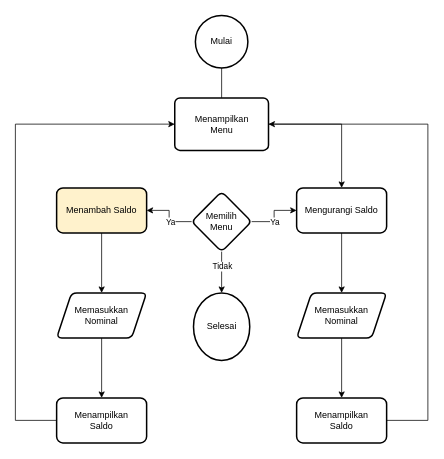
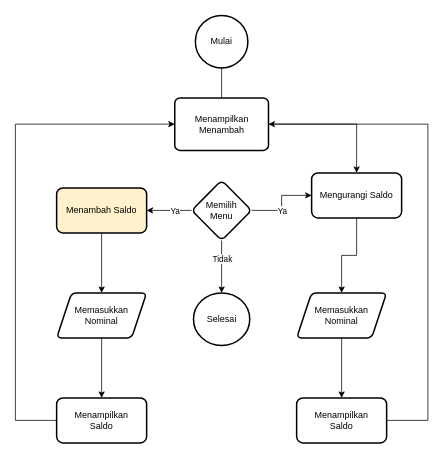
- <mxCell id="5" value="Menampilkan&lt;div&gt;Menu&lt;/div&gt;" style="rounded=1;whiteSpace=wrap;html=1;absoluteArcSize=1;arcSize=14;strokeWidth=2;" vertex="1" parent="1"><mxGeometry x="232.5" y="130" width="125" height="70" as="geometry" /></mxCell>
+ <mxCell id="5" value="Menampilkan&lt;div&gt;Menambah&lt;/div&gt;" style="rounded=1;whiteSpace=wrap;html=1;absoluteArcSize=1;arcSize=14;strokeWidth=2;" vertex="1" parent="1"><mxGeometry x="232.5" y="130" width="125" height="70" as="geometry" /></mxCell>
- <mxCell id="16" value="Mengurangi Saldo" style="whiteSpace=wrap;html=1;rounded=1;arcSize=14;strokeWidth=2;" vertex="1" parent="1"><mxGeometry x="395" y="250" width="120" height="60" as="geometry" /></mxCell>
+ <mxCell id="16" value="Mengurangi Saldo" style="whiteSpace=wrap;html=1;rounded=1;arcSize=14;strokeWidth=2;" vertex="1" parent="1"><mxGeometry x="415" y="230" width="120" height="60" as="geometry" /></mxCell>
- <mxCell id="12" value="Memilih&lt;div&gt;Menu&lt;/div&gt;" style="rhombus;whiteSpace=wrap;html=1;rounded=1;arcSize=14;strokeWidth=2;" vertex="1" parent="1"><mxGeometry x="255" y="255" width="80" height="80" as="geometry" /></mxCell>
+ <mxCell id="12" value="Memilih&lt;div&gt;Menu&lt;/div&gt;" style="rhombus;whiteSpace=wrap;html=1;rounded=1;arcSize=14;strokeWidth=2;" vertex="1" parent="1"><mxGeometry x="255" y="240" width="80" height="80" as="geometry" /></mxCell>
- <mxCell id="25" value="Selesai" style="ellipse;whiteSpace=wrap;html=1;rounded=1;arcSize=14;strokeWidth=2;" vertex="1" parent="1"><mxGeometry x="257.5" y="390" width="75" height="90" as="geometry" /></mxCell>
+ <mxCell id="25" value="Selesai" style="ellipse;whiteSpace=wrap;html=1;rounded=1;arcSize=14;strokeWidth=2;" vertex="1" parent="1"><mxGeometry x="257.5" y="390" width="75" height="70" as="geometry" /></mxCell>
